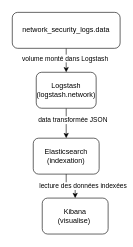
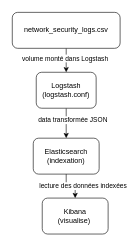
- <mxCell id="4" value="network_security_logs.data" style="rounded=1;whiteSpace=wrap;html=1;" vertex="1" parent="1"><mxGeometry x="20" y="20" width="180" height="60" as="geometry" /></mxCell>
+ <mxCell id="4" value="network_security_logs.csv" style="rounded=1;whiteSpace=wrap;html=1;" vertex="1" parent="1"><mxGeometry x="20" y="20" width="180" height="60" as="geometry" /></mxCell>
- <mxCell id="7" value="&lt;div&gt;Logstash&lt;/div&gt;&lt;div&gt;&lt;span style=&quot;background-color: transparent; color: light-dark(rgb(0, 0, 0), rgb(255, 255, 255));&quot;&gt;(logstash.network)&lt;/span&gt;&lt;/div&gt;" style="rounded=1;whiteSpace=wrap;html=1;" vertex="1" parent="1"><mxGeometry x="60" y="120" width="100" height="60" as="geometry" /></mxCell>
+ <mxCell id="7" value="&lt;div&gt;Logstash&lt;/div&gt;&lt;div&gt;&lt;span style=&quot;background-color: transparent; color: light-dark(rgb(0, 0, 0), rgb(255, 255, 255));&quot;&gt;(logstash.conf)&lt;/span&gt;&lt;/div&gt;" style="rounded=1;whiteSpace=wrap;html=1;" vertex="1" parent="1"><mxGeometry x="60" y="120" width="100" height="60" as="geometry" /></mxCell>
